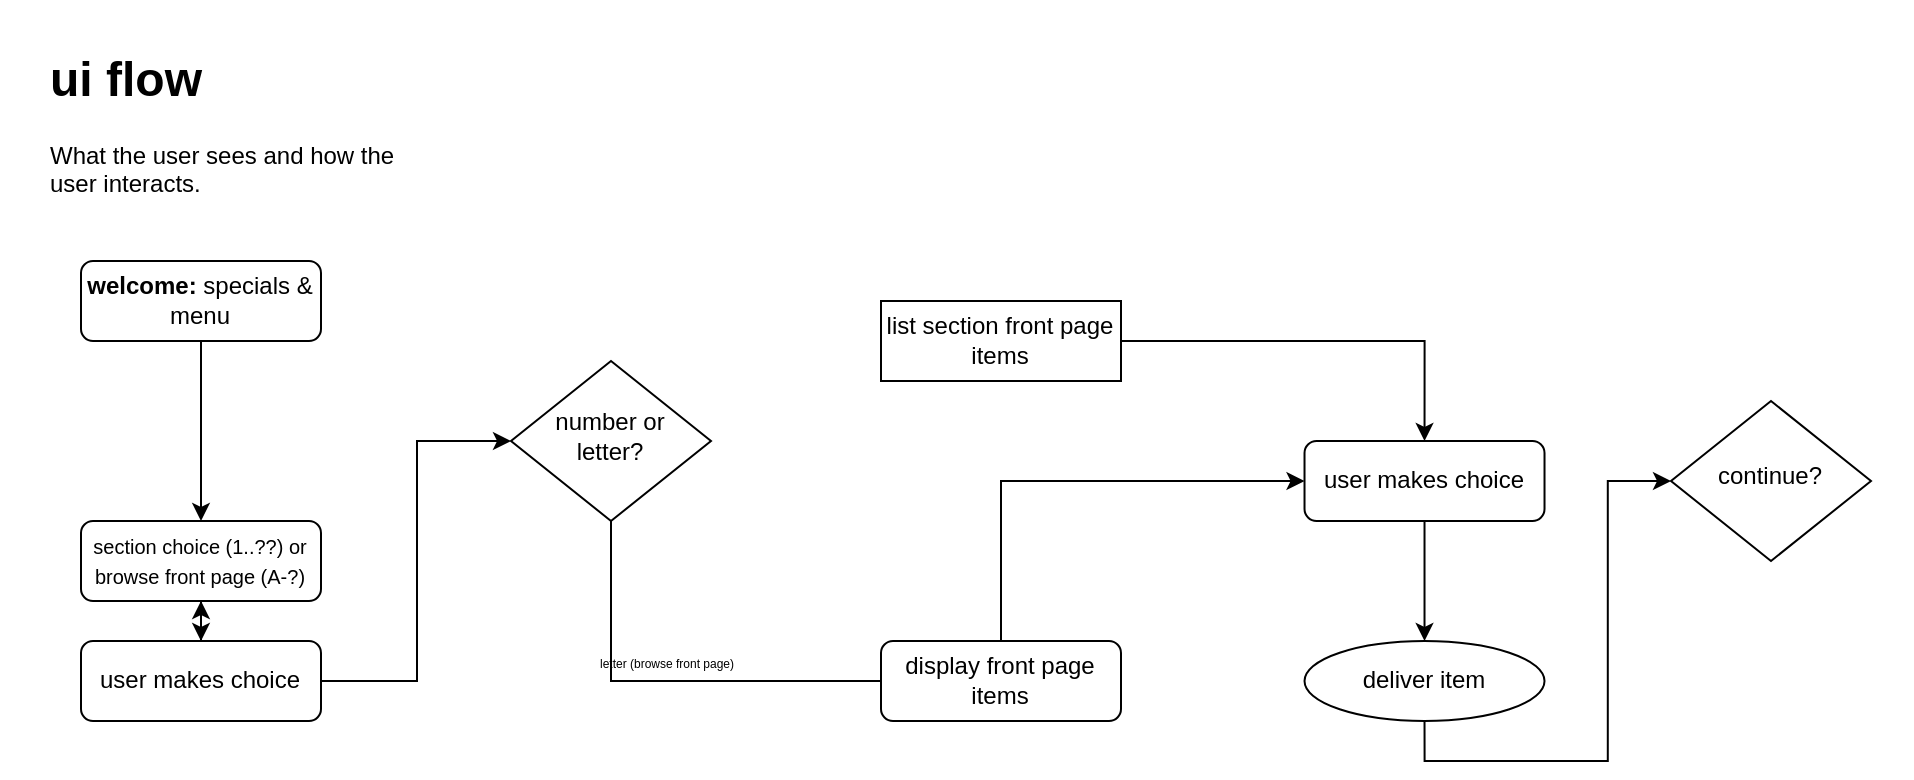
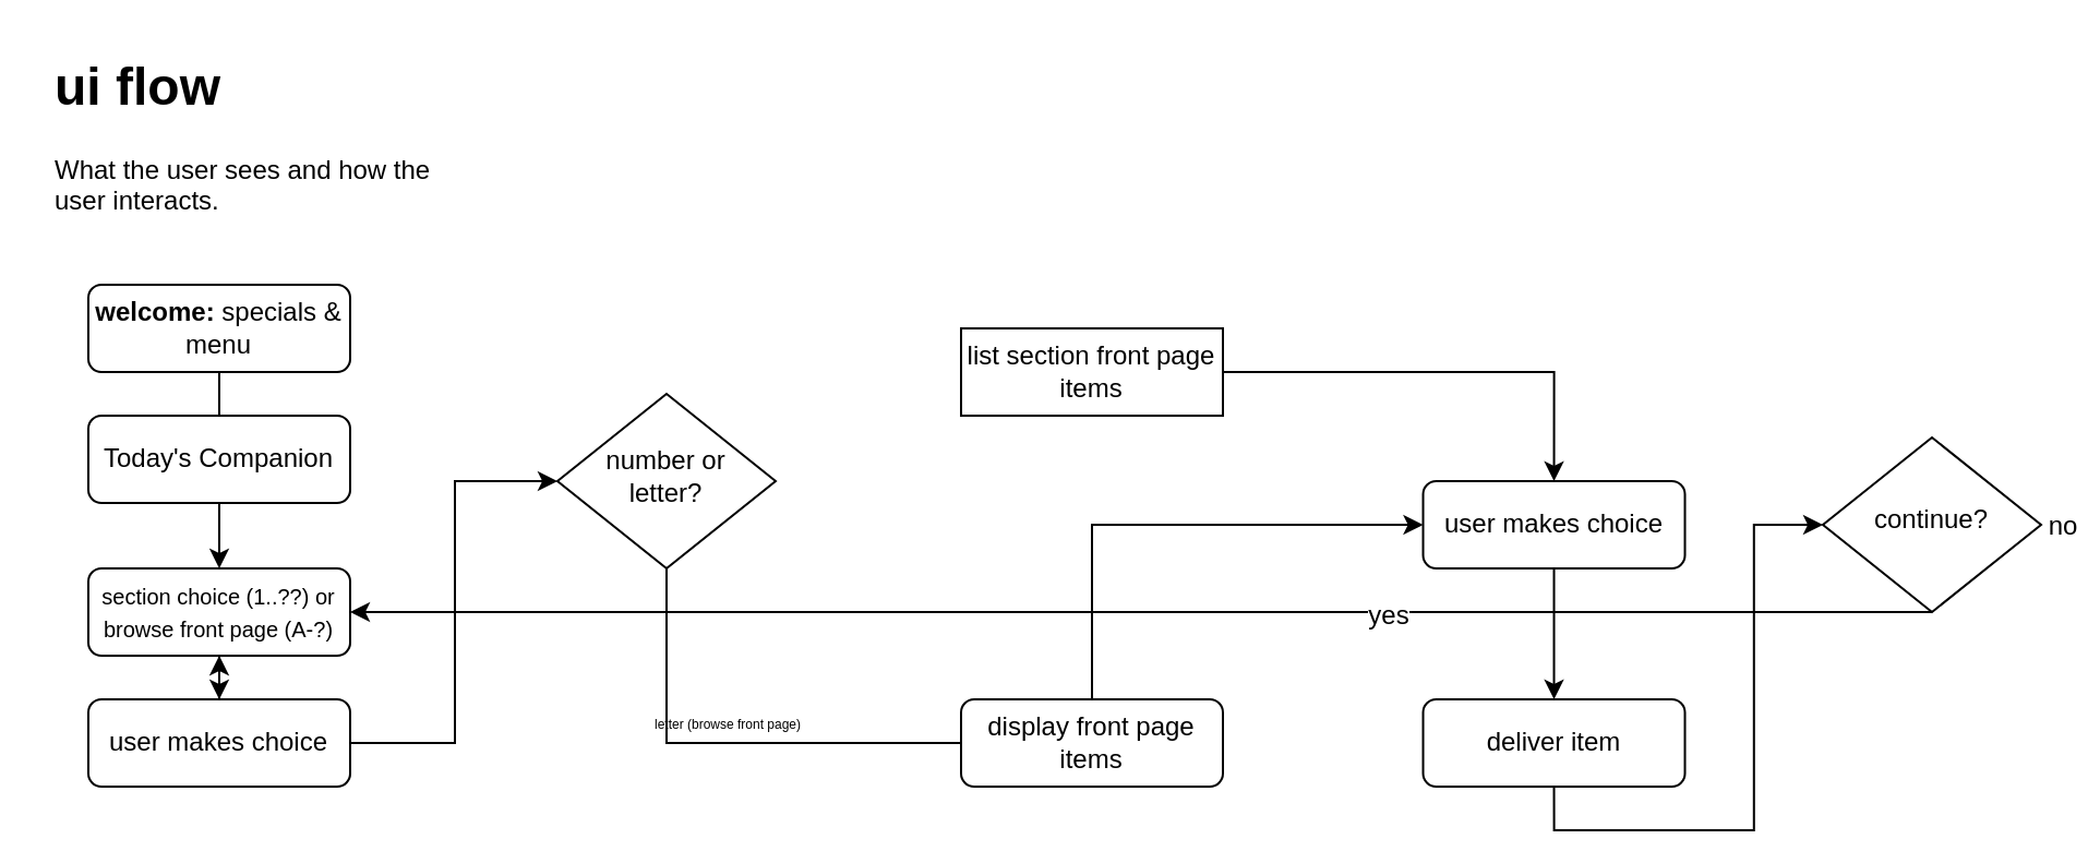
+ <mxCell id="22" value="Today's Companion" style="rounded=1;whiteSpace=wrap;html=1;fontSize=12;glass=0;strokeWidth=1;shadow=0;" vertex="1" parent="1"><mxGeometry x="40" y="190" width="120" height="40" as="geometry" /></mxCell>
+ <mxCell id="18" style="edgeStyle=elbowEdgeStyle;rounded=0;comic=0;sketch=0;jumpSize=4;orthogonalLoop=1;jettySize=auto;html=1;exitX=0.5;exitY=1;exitDx=0;exitDy=0;shadow=0;strokeColor=#000000;strokeWidth=1;fontSize=6;entryX=1;entryY=0.5;entryDx=0;entryDy=0;" edge="1" parent="1" source="21" target="24"><mxGeometry relative="1" as="geometry"><mxPoint x="160" y="275" as="targetPoint" /></mxGeometry></mxCell>
+ <mxCell id="19" value="&lt;font style=&quot;font-size: 12px&quot;&gt;yes&lt;/font&gt;" style="edgeLabel;html=1;align=center;verticalAlign=middle;resizable=0;points=[];fontSize=6;" vertex="1" connectable="0" parent="18"><mxGeometry x="-0.031" y="1" relative="1" as="geometry"><mxPoint x="101.76" as="offset" /></mxGeometry></mxCell>
+ <mxCell id="20" value="&lt;font style=&quot;font-size: 12px&quot;&gt;no&lt;/font&gt;" style="edgeLabel;html=1;align=center;verticalAlign=middle;resizable=0;points=[];fontSize=6;" vertex="1" connectable="0" parent="18"><mxGeometry x="-0.031" y="1" relative="1" as="geometry"><mxPoint x="410" y="-41" as="offset" /></mxGeometry></mxCell>
- <mxCell id="17" value="deliver item" style="ellipse;whiteSpace=wrap;html=1;fontSize=12;glass=0;strokeWidth=1;shadow=0;" parent="1" vertex="1"><mxGeometry x="651.76" y="320" width="120" height="40" as="geometry" /></mxCell>
+ <mxCell id="17" value="deliver item" style="rounded=1;whiteSpace=wrap;html=1;fontSize=12;glass=0;strokeWidth=1;shadow=0;" parent="1" vertex="1"><mxGeometry x="651.76" y="320" width="120" height="40" as="geometry" /></mxCell>
